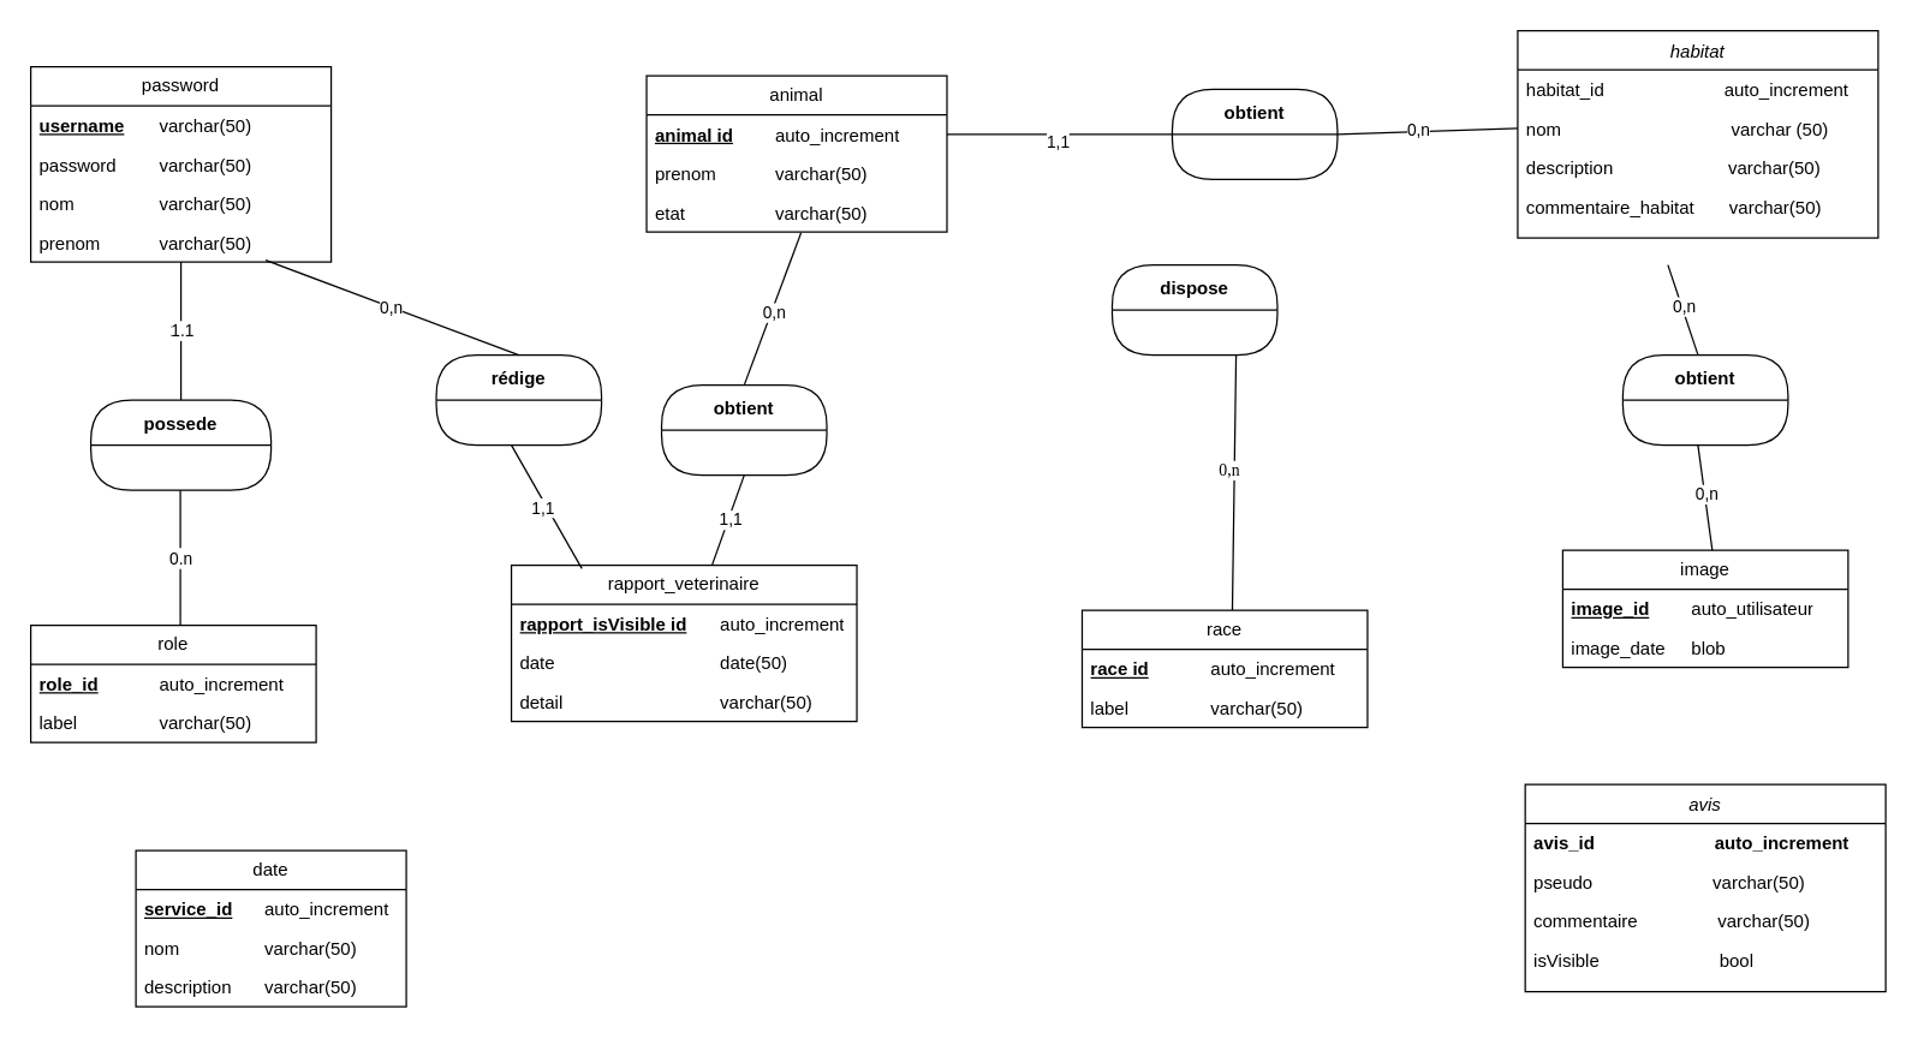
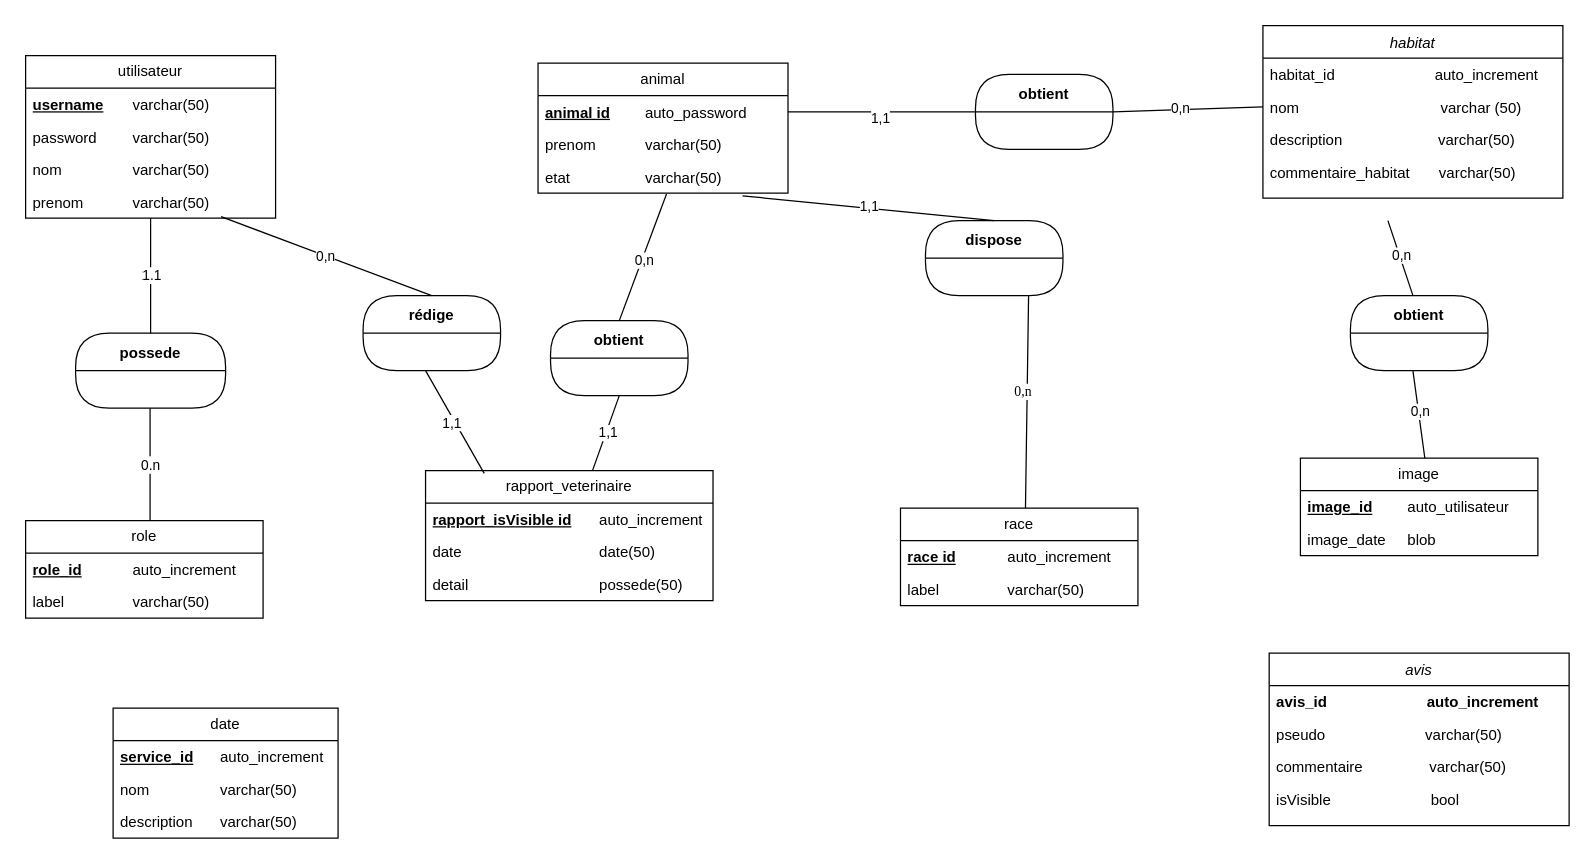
- <mxCell id="63" value="password" style="swimlane;fontStyle=0;childLayout=stackLayout;horizontal=1;startSize=26;fillColor=none;horizontalStack=0;resizeParent=1;resizeParentMax=0;resizeLast=0;collapsible=1;marginBottom=0;whiteSpace=wrap;html=1;" vertex="1" parent="1"><mxGeometry x="20" y="44" width="200" height="130" as="geometry" /></mxCell>
+ <mxCell id="63" value="utilisateur" style="swimlane;fontStyle=0;childLayout=stackLayout;horizontal=1;startSize=26;fillColor=none;horizontalStack=0;resizeParent=1;resizeParentMax=0;resizeLast=0;collapsible=1;marginBottom=0;whiteSpace=wrap;html=1;" vertex="1" parent="1"><mxGeometry x="20" y="44" width="200" height="130" as="geometry" /></mxCell>
- <mxCell id="25" value="&lt;b&gt;&lt;u&gt;animal id&lt;/u&gt;&lt;/b&gt;&lt;span style=&quot;white-space: pre;&quot;&gt;&#09;&lt;/span&gt;auto_increment" style="text;strokeColor=none;fillColor=none;align=left;verticalAlign=top;spacingLeft=4;spacingRight=4;overflow=hidden;rotatable=0;points=[[0,0.5],[1,0.5]];portConstraint=eastwest;whiteSpace=wrap;html=1;" vertex="1" parent="24"><mxGeometry y="26" width="200" height="26" as="geometry" /></mxCell>
+ <mxCell id="25" value="&lt;b&gt;&lt;u&gt;animal id&lt;/u&gt;&lt;/b&gt;&lt;span style=&quot;white-space: pre;&quot;&gt;&#09;&lt;/span&gt;auto_password" style="text;strokeColor=none;fillColor=none;align=left;verticalAlign=top;spacingLeft=4;spacingRight=4;overflow=hidden;rotatable=0;points=[[0,0.5],[1,0.5]];portConstraint=eastwest;whiteSpace=wrap;html=1;" vertex="1" parent="24"><mxGeometry y="26" width="200" height="26" as="geometry" /></mxCell>
+ <mxCell id="36" value="" style="endArrow=none;html=1;rounded=0;entryX=0.818;entryY=1.083;entryDx=0;entryDy=0;entryPerimeter=0;exitX=0.5;exitY=0;exitDx=0;exitDy=0;" edge="1" parent="1" source="35" target="27"><mxGeometry width="50" height="50" relative="1" as="geometry"><mxPoint x="520" y="326" as="sourcePoint" /><mxPoint x="570" y="276" as="targetPoint" /></mxGeometry></mxCell>
+ <mxCell id="37" value="1,1" style="edgeLabel;html=1;align=center;verticalAlign=middle;resizable=0;points=[];" vertex="1" connectable="0" parent="36"><mxGeometry x="-0.001" y="-2" relative="1" as="geometry"><mxPoint as="offset" /></mxGeometry></mxCell>
- <mxCell id="20" value="detail&lt;span style=&quot;white-space: pre;&quot;&gt;&#09;&lt;/span&gt;&lt;span style=&quot;white-space: pre;&quot;&gt;&#09;&lt;/span&gt;&lt;span style=&quot;white-space: pre;&quot;&gt;&#09;&lt;/span&gt;&lt;span style=&quot;white-space: pre;&quot;&gt;&#09;&lt;/span&gt;varchar(50)" style="text;strokeColor=none;fillColor=none;align=left;verticalAlign=top;spacingLeft=4;spacingRight=4;overflow=hidden;rotatable=0;points=[[0,0.5],[1,0.5]];portConstraint=eastwest;whiteSpace=wrap;html=1;" parent="17" vertex="1"><mxGeometry y="78" width="230" height="26" as="geometry" /></mxCell>
+ <mxCell id="20" value="detail&lt;span style=&quot;white-space: pre;&quot;&gt;&#09;&lt;/span&gt;&lt;span style=&quot;white-space: pre;&quot;&gt;&#09;&lt;/span&gt;&lt;span style=&quot;white-space: pre;&quot;&gt;&#09;&lt;/span&gt;&lt;span style=&quot;white-space: pre;&quot;&gt;&#09;&lt;/span&gt;possede(50)" style="text;strokeColor=none;fillColor=none;align=left;verticalAlign=top;spacingLeft=4;spacingRight=4;overflow=hidden;rotatable=0;points=[[0,0.5],[1,0.5]];portConstraint=eastwest;whiteSpace=wrap;html=1;" parent="17" vertex="1"><mxGeometry y="78" width="230" height="26" as="geometry" /></mxCell>
